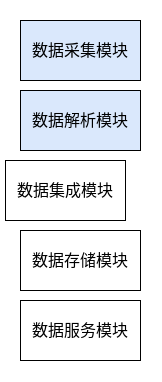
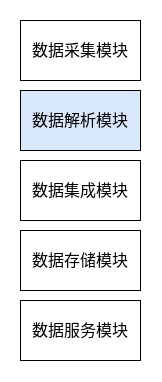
- <mxCell id="2" value="数据采集模块" style="rounded=0;whiteSpace=wrap;html=1;fontSize=16;fillColor=#dae8fc;" vertex="1" parent="1"><mxGeometry x="20" y="20" width="120" height="60" as="geometry" /></mxCell>
+ <mxCell id="2" value="数据采集模块" style="rounded=0;whiteSpace=wrap;html=1;fontSize=16;" vertex="1" parent="1"><mxGeometry x="20" y="20" width="120" height="60" as="geometry" /></mxCell>
- <mxCell id="5" value="数据集成模块" style="rounded=0;whiteSpace=wrap;html=1;fontSize=16;" vertex="1" parent="1"><mxGeometry x="5" y="160" width="120" height="60" as="geometry" /></mxCell>
+ <mxCell id="5" value="数据集成模块" style="rounded=0;whiteSpace=wrap;html=1;fontSize=16;" vertex="1" parent="1"><mxGeometry x="20" y="160" width="120" height="60" as="geometry" /></mxCell>
